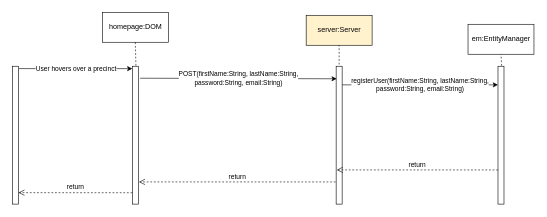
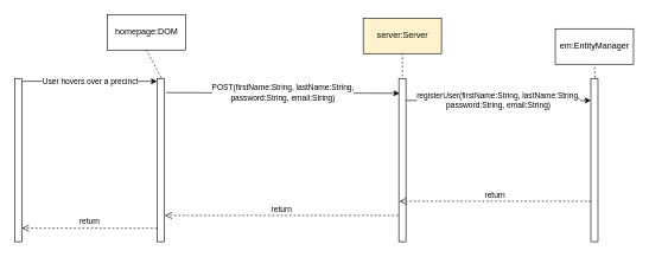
- <mxCell id="3" value="homepage:DOM" style="html=1;" vertex="1" parent="1"><mxGeometry x="170" y="20" width="110" height="50" as="geometry" /></mxCell>
+ <mxCell id="3" value="homepage:DOM" style="html=1;" vertex="1" parent="1"><mxGeometry x="150" y="20" width="110" height="50" as="geometry" /></mxCell>
